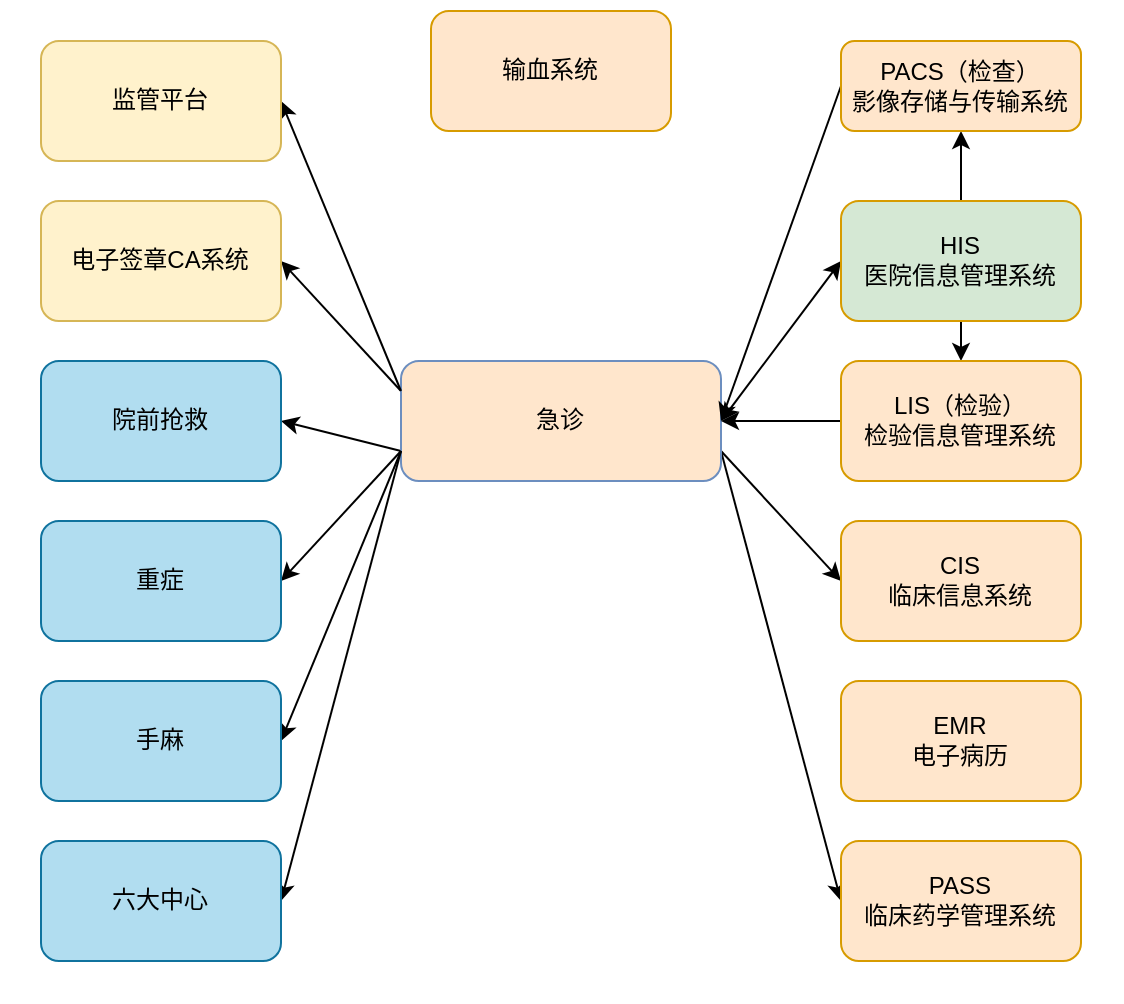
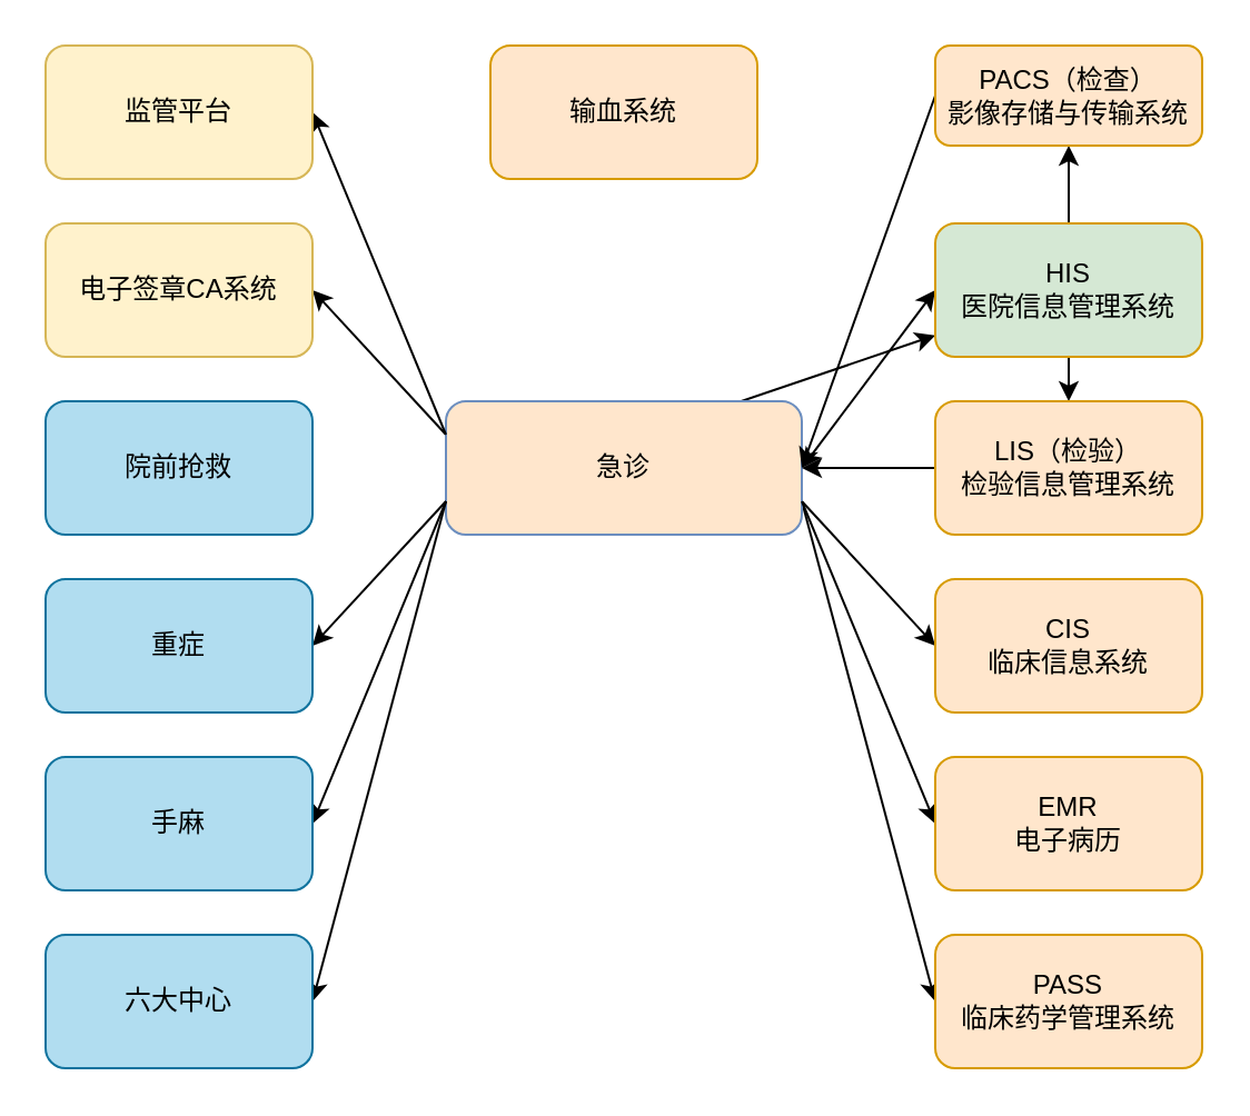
- <mxCell id="15" value="输血系统" style="rounded=1;whiteSpace=wrap;html=1;fillColor=#ffe6cc;strokeColor=#d79b00;" parent="1" vertex="1"><mxGeometry x="215" y="5" width="120" height="60" as="geometry" /></mxCell>
+ <mxCell id="15" value="输血系统" style="rounded=1;whiteSpace=wrap;html=1;fillColor=#ffe6cc;strokeColor=#d79b00;" parent="1" vertex="1"><mxGeometry x="220" y="20" width="120" height="60" as="geometry" /></mxCell>
- <mxCell id="6" value="" style="edgeStyle=none;html=1;entryX=1;entryY=0.5;entryDx=0;entryDy=0;exitX=0;exitY=0.75;exitDx=0;exitDy=0;" parent="1" source="7" target="24" edge="1"><mxGeometry relative="1" as="geometry" /></mxCell>
+ <mxCell id="6" value="" style="edgeStyle=none;html=1;exitX=0;exitY=0.75;exitDx=0;exitDy=0;" parent="1" source="7" target="10" edge="1"><mxGeometry relative="1" as="geometry" /></mxCell>
+ <mxCell id="19" value="" style="edgeStyle=none;html=1;exitX=1;exitY=0.75;exitDx=0;exitDy=0;entryX=0;entryY=0.5;entryDx=0;entryDy=0;" parent="1" source="7" target="21" edge="1"><mxGeometry relative="1" as="geometry" /></mxCell>
